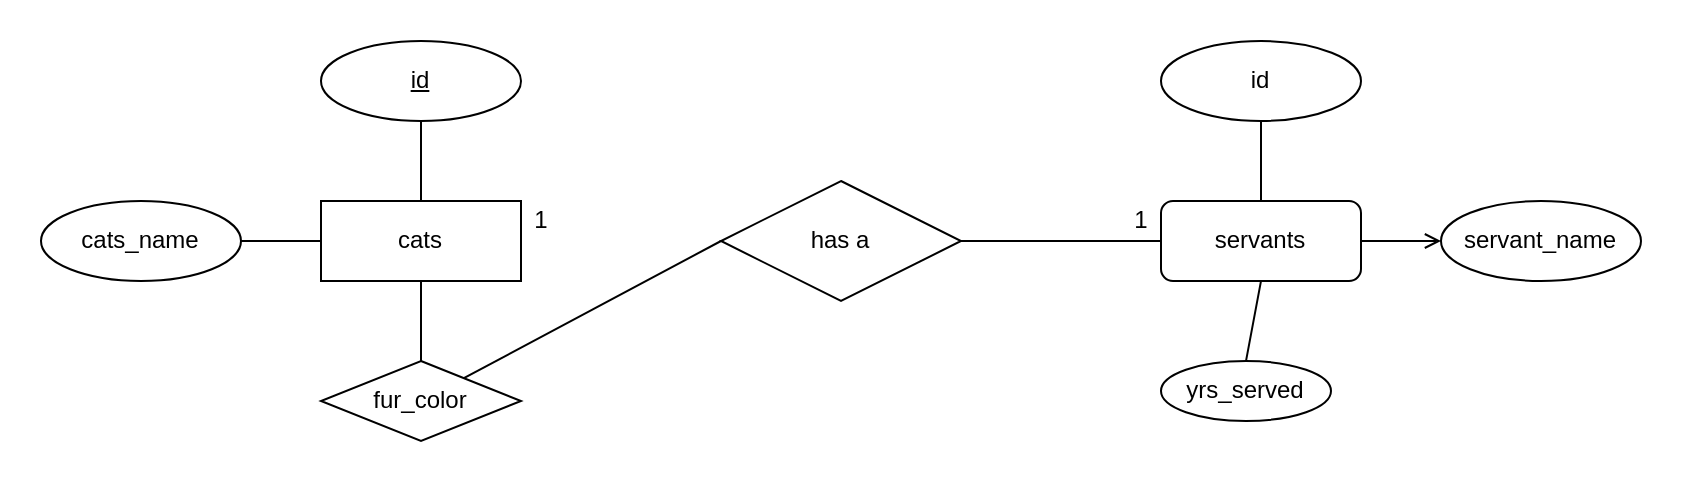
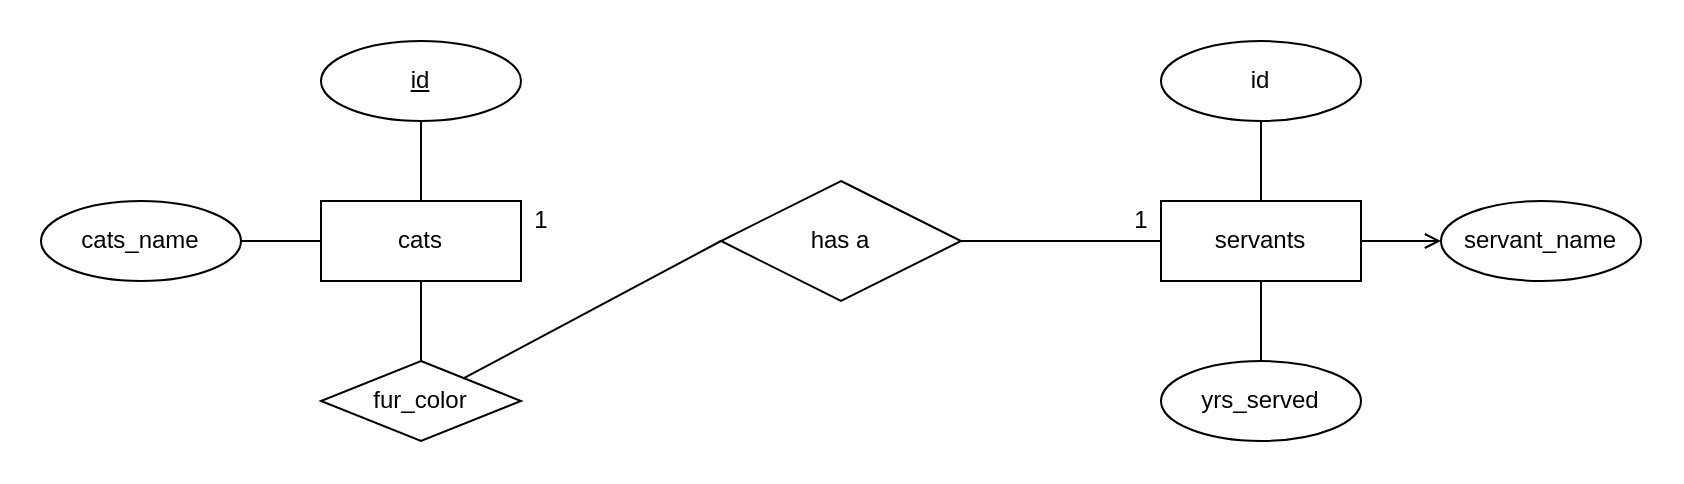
- <mxCell id="9" value="servants" style="whiteSpace=wrap;html=1;align=center;rounded=1;" vertex="1" parent="1"><mxGeometry x="580" y="100" width="100" height="40" as="geometry" /></mxCell>
+ <mxCell id="9" value="servants" style="whiteSpace=wrap;html=1;align=center;" vertex="1" parent="1"><mxGeometry x="580" y="100" width="100" height="40" as="geometry" /></mxCell>
- <mxCell id="11" value="yrs_served" style="ellipse;whiteSpace=wrap;html=1;align=center;" vertex="1" parent="1"><mxGeometry x="580" y="180" width="85" height="30" as="geometry" /></mxCell>
+ <mxCell id="11" value="yrs_served" style="ellipse;whiteSpace=wrap;html=1;align=center;" vertex="1" parent="1"><mxGeometry x="580" y="180" width="100" height="40" as="geometry" /></mxCell>
